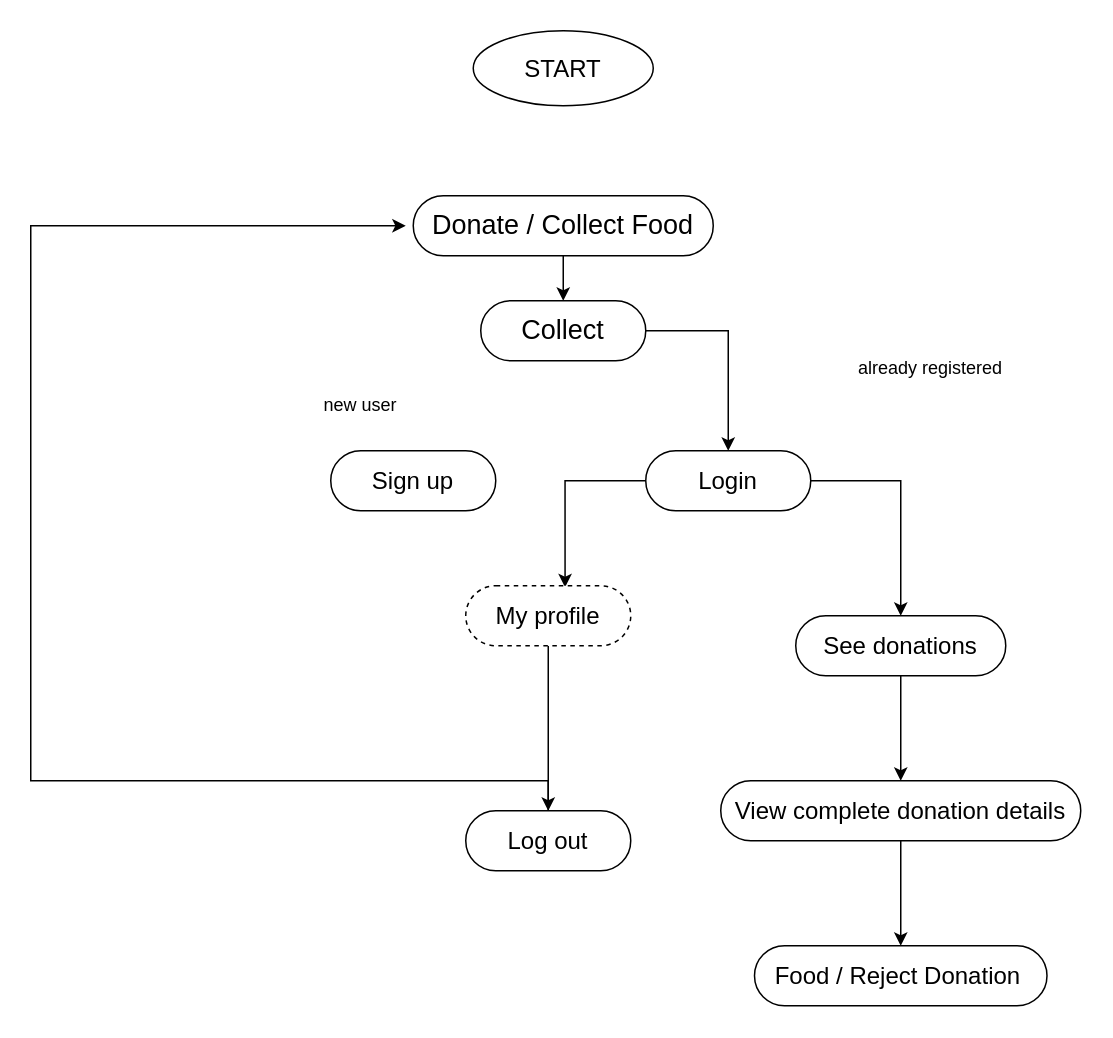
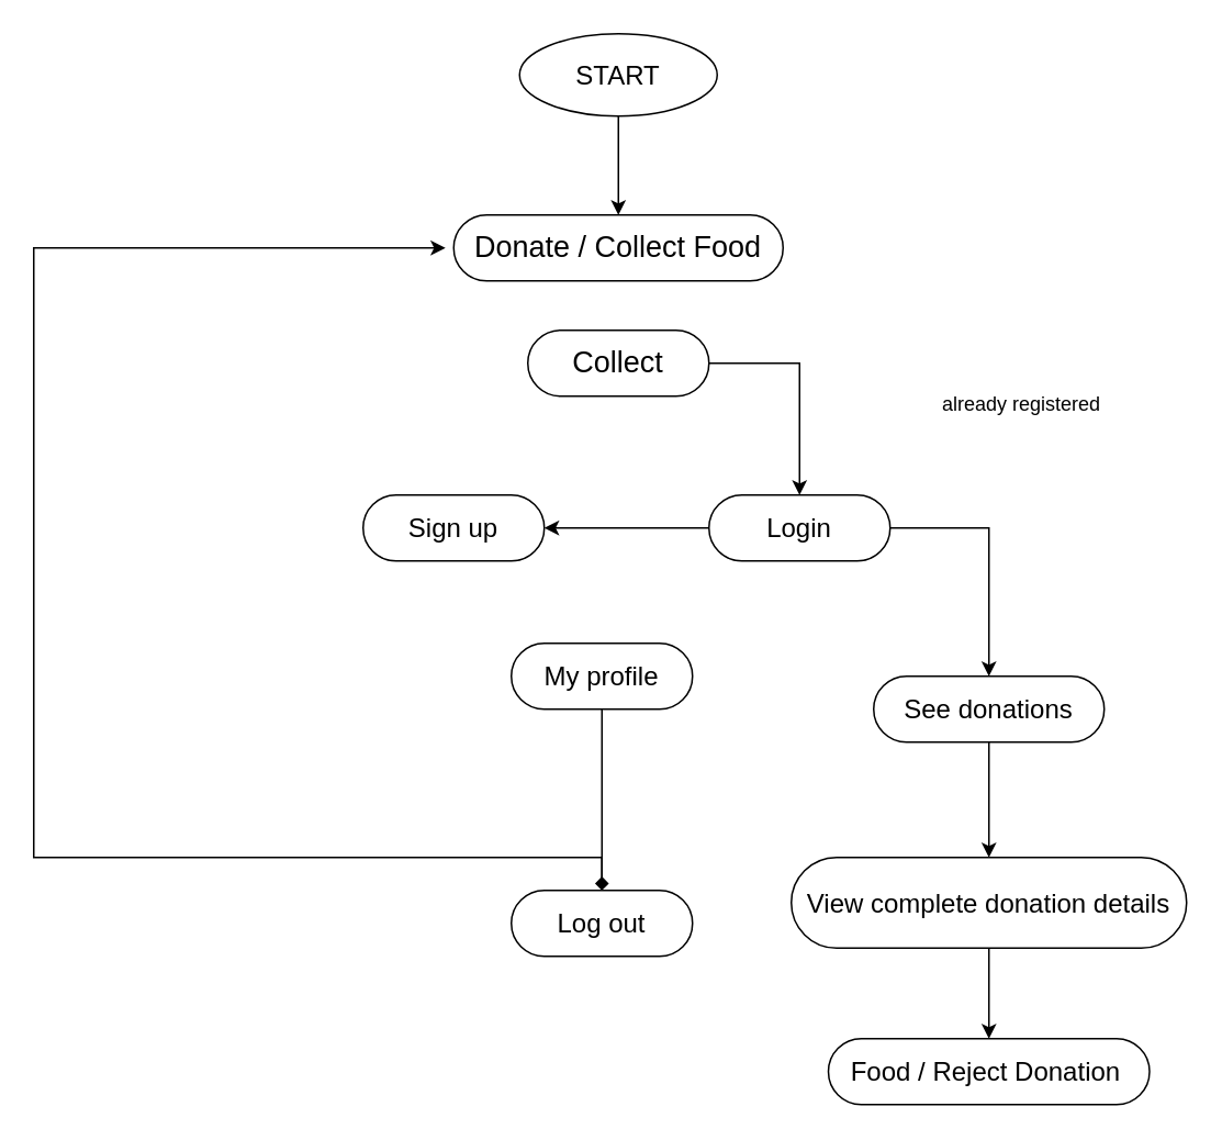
+ <mxCell id="4" style="edgeStyle=orthogonalEdgeStyle;rounded=0;orthogonalLoop=1;jettySize=auto;html=1;entryX=0.5;entryY=0;entryDx=0;entryDy=0;" edge="1" parent="1" source="5" target="3"><mxGeometry relative="1" as="geometry" /></mxCell>
- <mxCell id="2" style="edgeStyle=orthogonalEdgeStyle;rounded=0;orthogonalLoop=1;jettySize=auto;html=1;" edge="1" parent="1" source="3" target="7"><mxGeometry relative="1" as="geometry" /></mxCell>
- <mxCell id="12" value="new user" style="text;html=1;strokeColor=none;fillColor=none;align=center;verticalAlign=middle;whiteSpace=wrap;rounded=0;" vertex="1" parent="1"><mxGeometry x="210" y="260" width="60" height="20" as="geometry" /></mxCell>
- <mxCell id="9" style="edgeStyle=orthogonalEdgeStyle;rounded=0;orthogonalLoop=1;jettySize=auto;html=1;entryX=0.602;entryY=0.025;entryDx=0;entryDy=0;entryPerimeter=0;" edge="1" parent="1" source="11" target="15"><mxGeometry relative="1" as="geometry" /></mxCell>
+ <mxCell id="9" style="edgeStyle=orthogonalEdgeStyle;rounded=0;orthogonalLoop=1;jettySize=auto;html=1;" edge="1" parent="1" source="11" target="8"><mxGeometry relative="1" as="geometry" /></mxCell>
- <mxCell id="15" value="&lt;span style=&quot;font-size: 16px&quot;&gt;My profile&lt;/span&gt;" style="rounded=1;whiteSpace=wrap;html=1;arcSize=50;dashed=1;" vertex="1" parent="1"><mxGeometry x="310" y="390" width="110" height="40" as="geometry" /></mxCell>
+ <mxCell id="15" value="&lt;span style=&quot;font-size: 16px&quot;&gt;My profile&lt;/span&gt;" style="rounded=1;whiteSpace=wrap;html=1;arcSize=50;" vertex="1" parent="1"><mxGeometry x="310" y="390" width="110" height="40" as="geometry" /></mxCell>
- <mxCell id="14" style="edgeStyle=orthogonalEdgeStyle;rounded=0;orthogonalLoop=1;jettySize=auto;html=1;" edge="1" parent="1" source="15" target="17"><mxGeometry relative="1" as="geometry" /></mxCell>
+ <mxCell id="14" style="edgeStyle=orthogonalEdgeStyle;rounded=0;orthogonalLoop=1;jettySize=auto;html=1;endArrow=diamond;" edge="1" parent="1" source="15" target="17"><mxGeometry relative="1" as="geometry" /></mxCell>
- <mxCell id="21" value="&lt;span style=&quot;font-size: 16px&quot;&gt;View complete donation details&lt;/span&gt;" style="rounded=1;whiteSpace=wrap;html=1;arcSize=50;" vertex="1" parent="1"><mxGeometry x="480" y="520" width="240" height="40" as="geometry" /></mxCell>
+ <mxCell id="21" value="&lt;span style=&quot;font-size: 16px&quot;&gt;View complete donation details&lt;/span&gt;" style="rounded=1;whiteSpace=wrap;html=1;arcSize=50;" vertex="1" parent="1"><mxGeometry x="480" y="520" width="240" height="55" as="geometry" /></mxCell>
